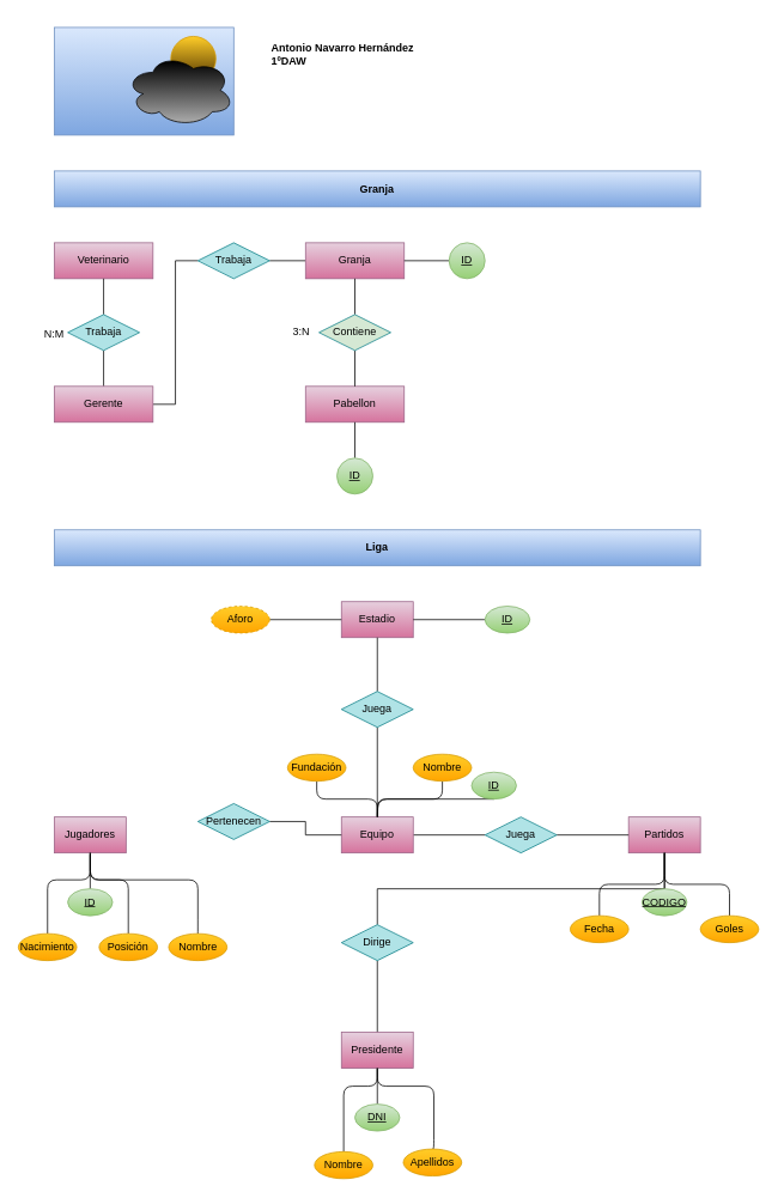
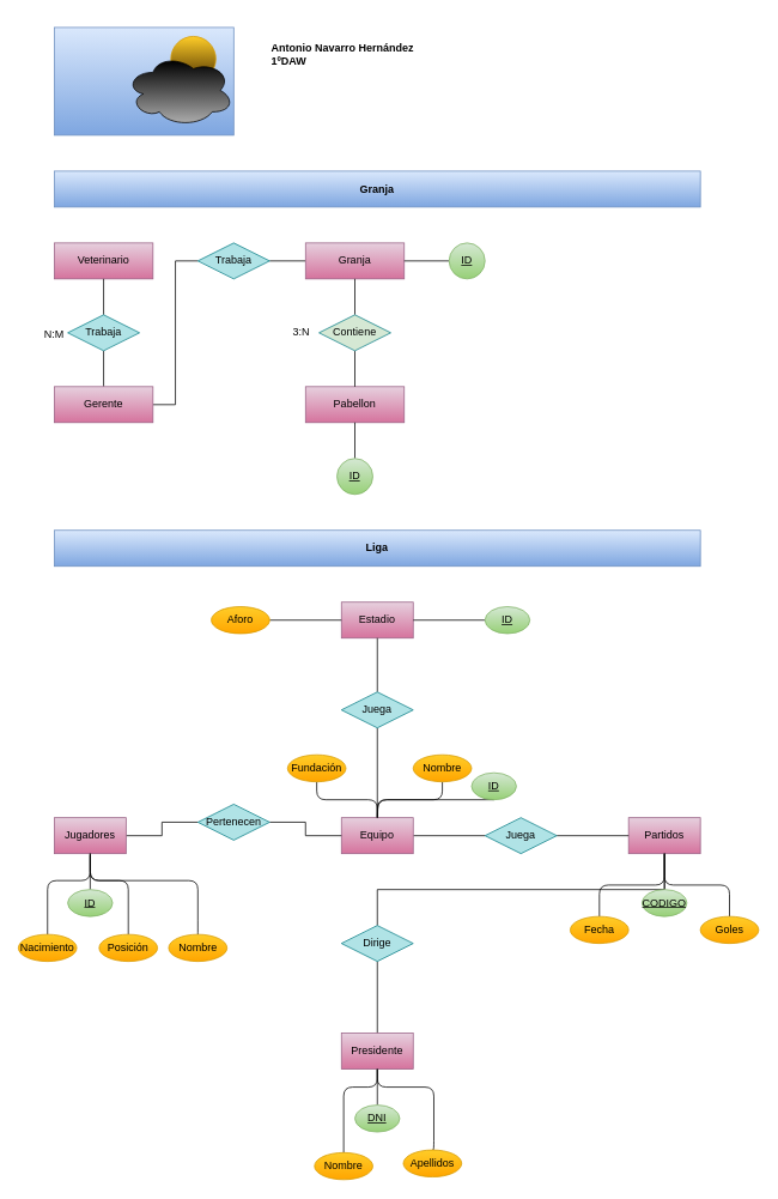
- <mxCell id="65" value="Aforo" style="ellipse;whiteSpace=wrap;html=1;fillColor=#ffcd28;strokeColor=#d79b00;gradientColor=#ffa500;dashed=1;" parent="1" vertex="1"><mxGeometry x="235" y="675" width="65" height="30" as="geometry" /></mxCell>
+ <mxCell id="65" value="Aforo" style="ellipse;whiteSpace=wrap;html=1;fillColor=#ffcd28;strokeColor=#d79b00;gradientColor=#ffa500;" parent="1" vertex="1"><mxGeometry x="235" y="675" width="65" height="30" as="geometry" /></mxCell>
+ <mxCell id="17" style="edgeStyle=orthogonalEdgeStyle;rounded=0;orthogonalLoop=1;jettySize=auto;html=1;exitX=1;exitY=0.5;exitDx=0;exitDy=0;entryX=0;entryY=0.5;entryDx=0;entryDy=0;endArrow=none;endFill=0;" parent="1" source="18" target="24" edge="1"><mxGeometry relative="1" as="geometry" /></mxCell>
